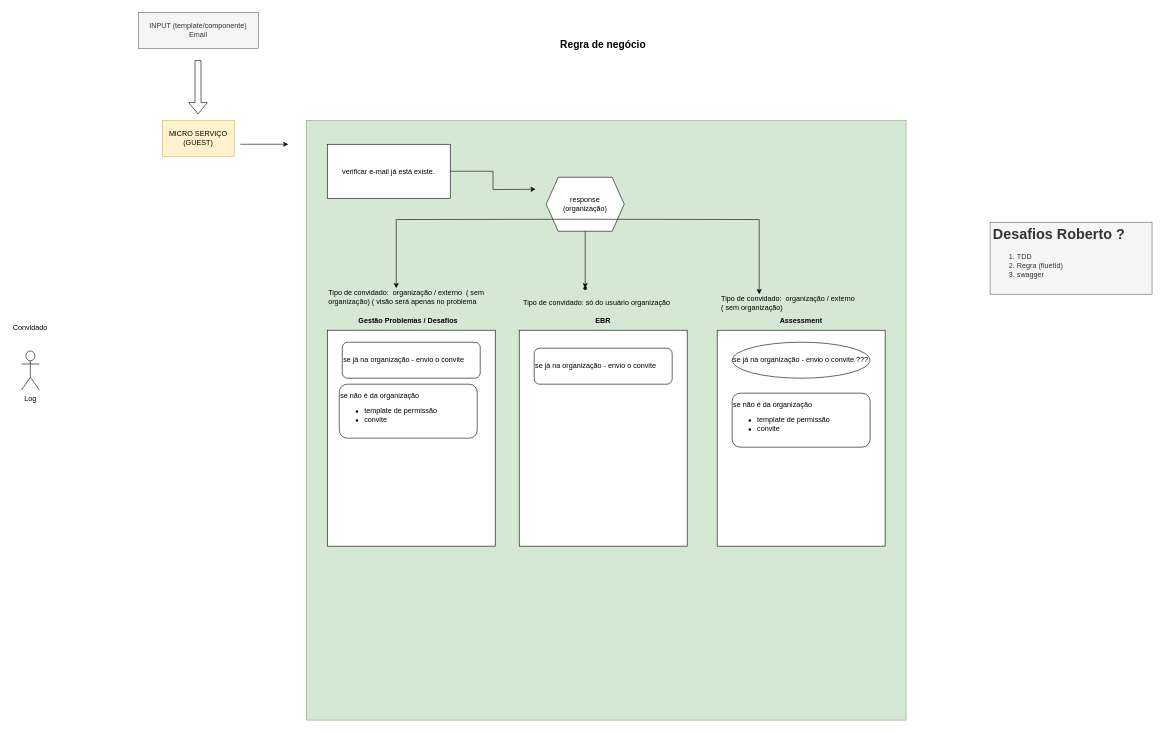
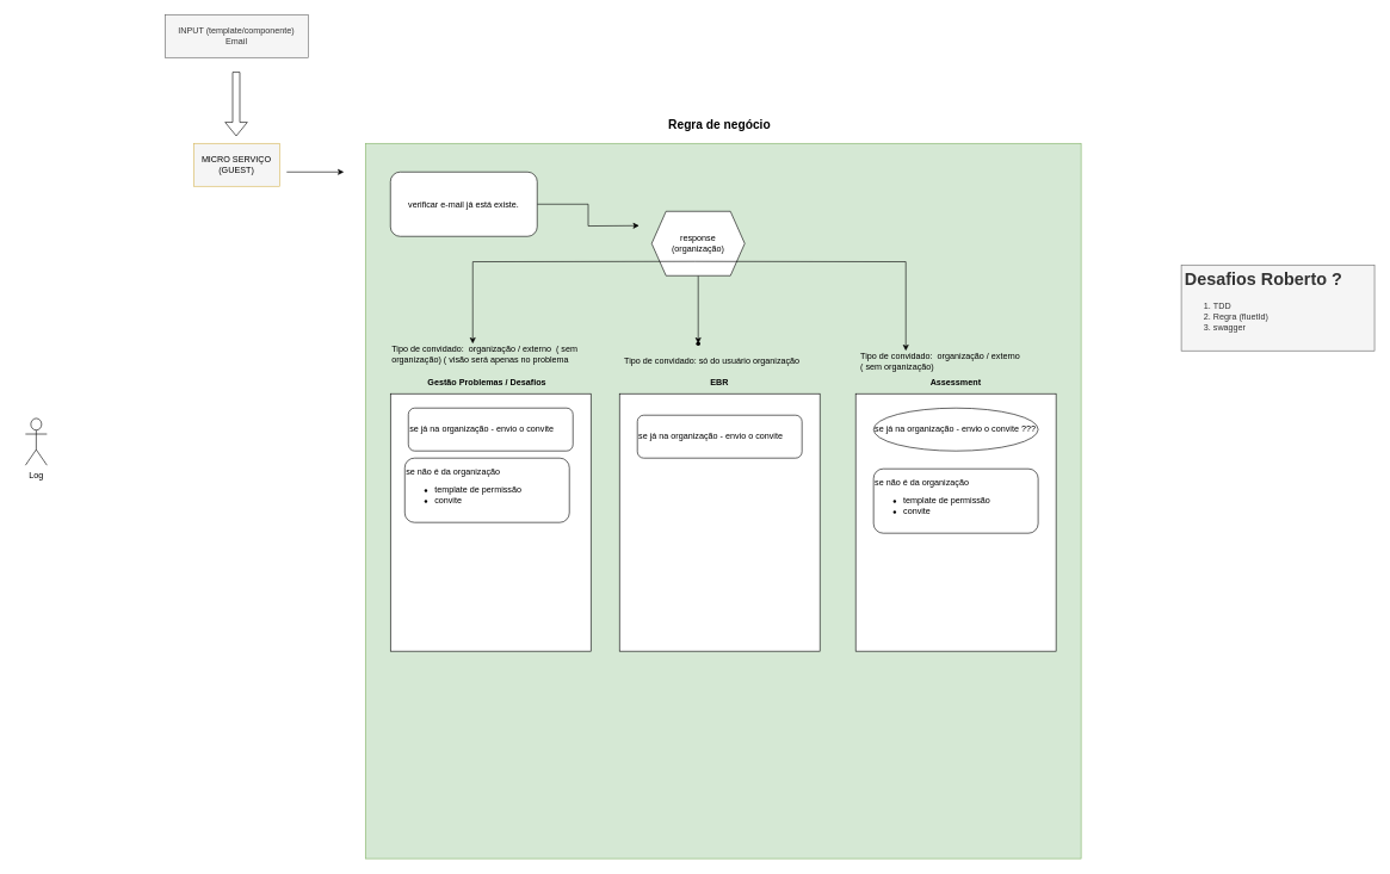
- <mxCell id="16" value="Regra de negócio" style="text;html=1;strokeColor=none;fillColor=none;align=center;verticalAlign=middle;whiteSpace=wrap;rounded=0;fontSize=17;fontStyle=1" parent="1" vertex="1"><mxGeometry x="870" y="60" width="270" height="30" as="geometry" /></mxCell>
+ <mxCell id="16" value="Regra de negócio" style="text;html=1;strokeColor=none;fillColor=none;align=center;verticalAlign=middle;whiteSpace=wrap;rounded=0;fontSize=17;fontStyle=1" parent="1" vertex="1"><mxGeometry x="870" y="160" width="270" height="30" as="geometry" /></mxCell>
- <mxCell id="5" value="MICRO SERVIÇO (GUEST)" style="rounded=0;whiteSpace=wrap;html=1;fillColor=#fff2cc;strokeColor=#d6b656;" parent="1" vertex="1"><mxGeometry x="270" y="200" width="120" height="60" as="geometry" /></mxCell>
+ <mxCell id="5" value="MICRO SERVIÇO (GUEST)" style="rounded=0;whiteSpace=wrap;html=1;fillColor=#f5f5f5;strokeColor=#d6b656;" parent="1" vertex="1"><mxGeometry x="270" y="200" width="120" height="60" as="geometry" /></mxCell>
- <mxCell id="18" value="&lt;font style=&quot;font-size: 12px;&quot;&gt;verificar e-mail já está existe.&lt;/font&gt;" style="rounded=0;whiteSpace=wrap;html=1;fontSize=17;" parent="1" vertex="1"><mxGeometry x="545" y="240" width="205" height="90" as="geometry" /></mxCell>
+ <mxCell id="18" value="&lt;font style=&quot;font-size: 12px;&quot;&gt;verificar e-mail já está existe.&lt;/font&gt;" style="whiteSpace=wrap;html=1;fontSize=17;rounded=1;" parent="1" vertex="1"><mxGeometry x="545" y="240" width="205" height="90" as="geometry" /></mxCell>
- <mxCell id="4" value="Convidado" style="text;html=1;strokeColor=none;fillColor=none;align=center;verticalAlign=middle;whiteSpace=wrap;rounded=0;" parent="2" vertex="1"><mxGeometry width="60" height="32.727" as="geometry" /></mxCell>
